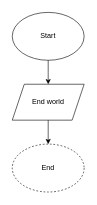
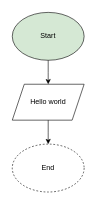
- <mxCell id="2" value="Start" style="ellipse;whiteSpace=wrap;html=1;" vertex="1" parent="1"><mxGeometry x="20" y="20" width="120" height="80" as="geometry" /></mxCell>
+ <mxCell id="2" value="Start" style="ellipse;whiteSpace=wrap;html=1;fillColor=#d5e8d4;" vertex="1" parent="1"><mxGeometry x="20" y="20" width="120" height="80" as="geometry" /></mxCell>
- <mxCell id="3" value="End world" style="shape=parallelogram;perimeter=parallelogramPerimeter;whiteSpace=wrap;html=1;fixedSize=1;" vertex="1" parent="1"><mxGeometry x="20" y="140" width="120" height="60" as="geometry" /></mxCell>
+ <mxCell id="3" value="Hello world" style="shape=parallelogram;perimeter=parallelogramPerimeter;whiteSpace=wrap;html=1;fixedSize=1;" vertex="1" parent="1"><mxGeometry x="20" y="140" width="120" height="60" as="geometry" /></mxCell>
